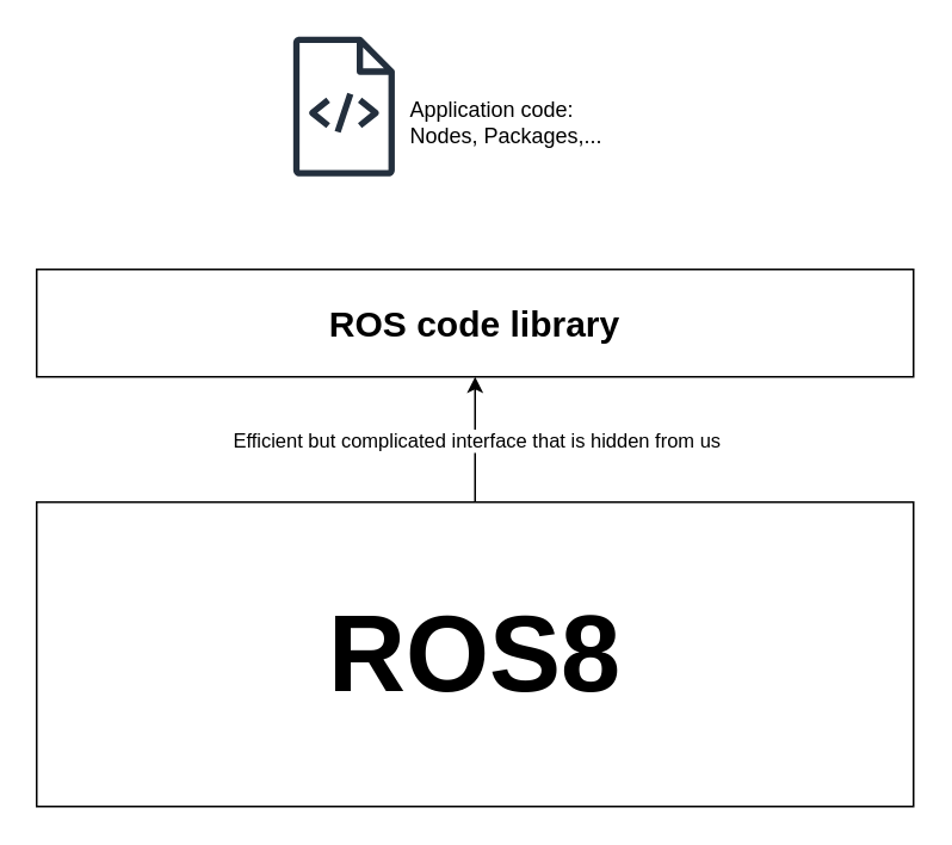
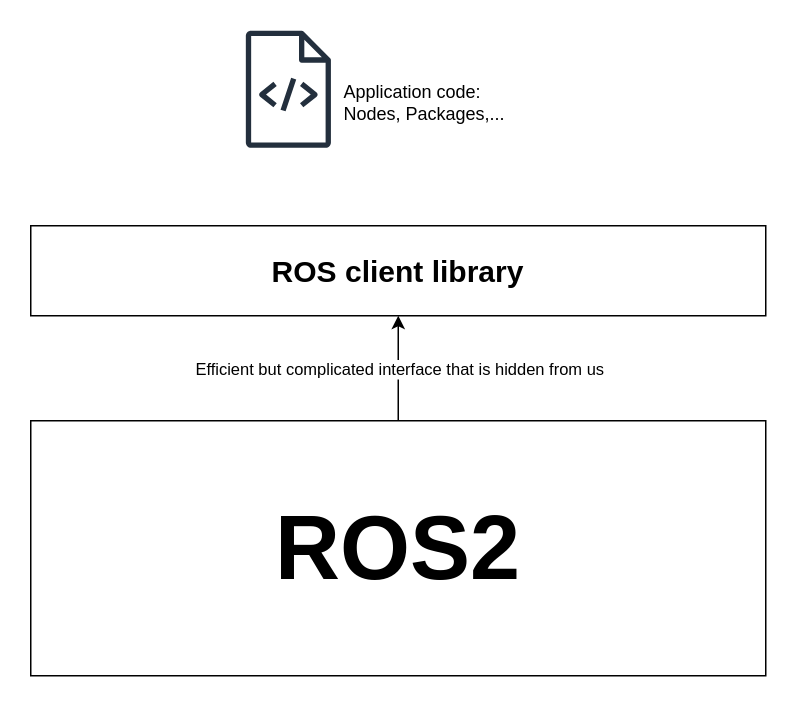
- <mxCell id="5" value="&lt;b&gt;&lt;font style=&quot;font-size: 20px;&quot;&gt;ROS code library&lt;/font&gt;&lt;/b&gt;" style="rounded=0;whiteSpace=wrap;html=1;" vertex="1" parent="1"><mxGeometry x="20" y="150" width="490" height="60" as="geometry" /></mxCell>
+ <mxCell id="5" value="&lt;b&gt;&lt;font style=&quot;font-size: 20px;&quot;&gt;ROS client library&lt;/font&gt;&lt;/b&gt;" style="rounded=0;whiteSpace=wrap;html=1;" vertex="1" parent="1"><mxGeometry x="20" y="150" width="490" height="60" as="geometry" /></mxCell>
- <mxCell id="4" value="&lt;font style=&quot;font-size: 60px;&quot;&gt;&lt;b&gt;ROS8&lt;/b&gt;&lt;/font&gt;" style="rounded=0;whiteSpace=wrap;html=1;" vertex="1" parent="1"><mxGeometry x="20" y="280" width="490" height="170" as="geometry" /></mxCell>
+ <mxCell id="4" value="&lt;font style=&quot;font-size: 60px;&quot;&gt;&lt;b&gt;ROS2&lt;/b&gt;&lt;/font&gt;" style="rounded=0;whiteSpace=wrap;html=1;" vertex="1" parent="1"><mxGeometry x="20" y="280" width="490" height="170" as="geometry" /></mxCell>
